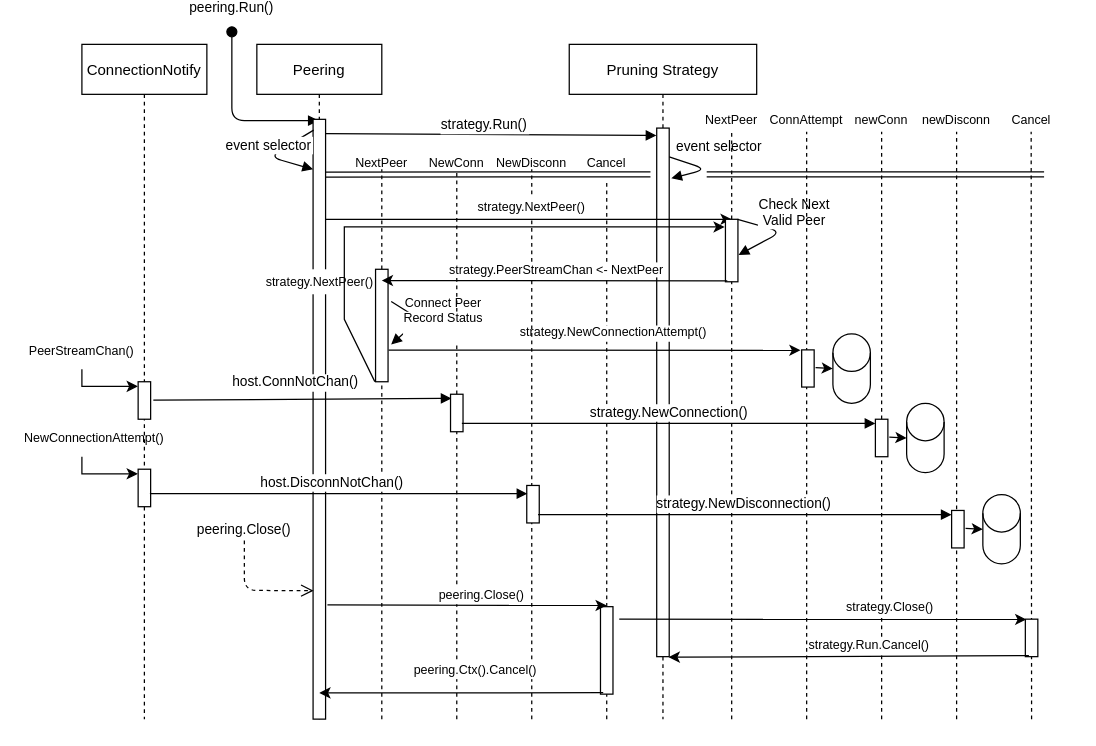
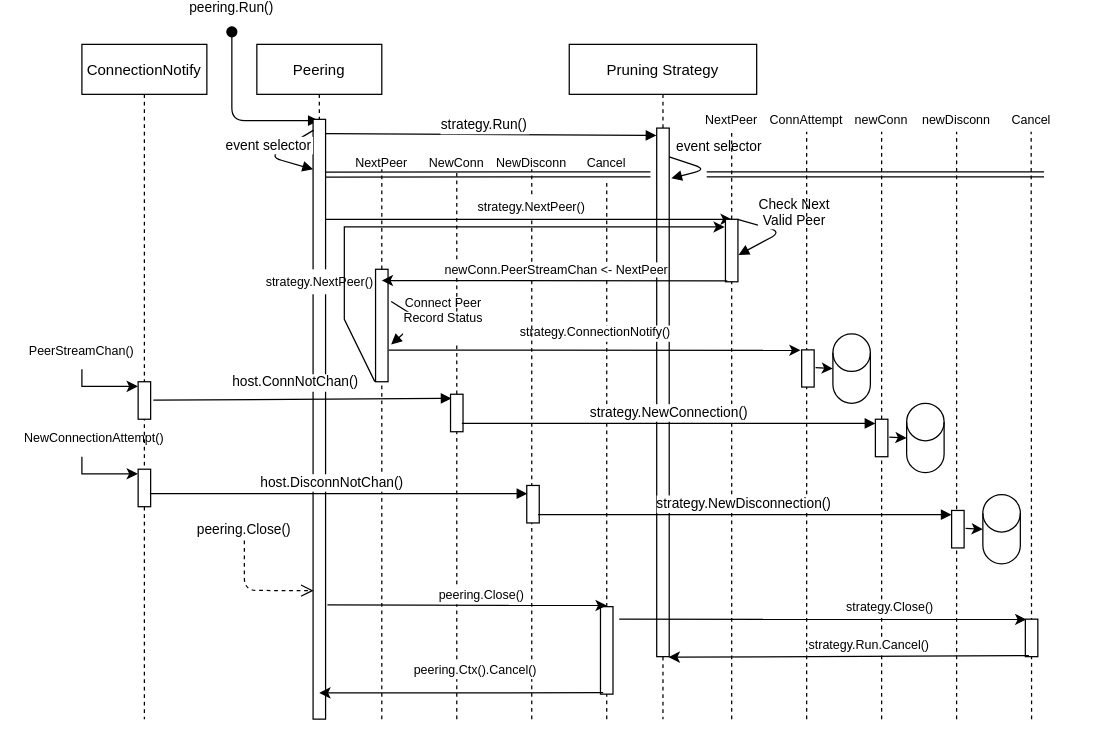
- <mxCell id="66" value="strategy.PeerStreamChan &amp;lt;- NextPeer" style="text;html=1;strokeColor=none;fillColor=none;align=center;verticalAlign=middle;whiteSpace=wrap;rounded=0;labelBackgroundColor=#FFFFFF;fontSize=10;" parent="1" vertex="1"><mxGeometry x="345" y="190" width="200" height="20" as="geometry" /></mxCell>
+ <mxCell id="66" value="newConn.PeerStreamChan &amp;lt;- NextPeer" style="text;html=1;strokeColor=none;fillColor=none;align=center;verticalAlign=middle;whiteSpace=wrap;rounded=0;labelBackgroundColor=#FFFFFF;fontSize=10;" parent="1" vertex="1"><mxGeometry x="345" y="190" width="200" height="20" as="geometry" /></mxCell>
- <mxCell id="30" value="strategy.NewConnectionAttempt()" style="text;strokeColor=none;fillColor=none;align=left;verticalAlign=middle;spacingLeft=4;spacingRight=4;overflow=hidden;points=[[0,0.5],[1,0.5]];portConstraint=eastwest;rotatable=0;labelBackgroundColor=#FFFFFF;fontSize=10;" parent="16" vertex="1"><mxGeometry x="-45" y="220" width="170" height="20" as="geometry" /></mxCell>
+ <mxCell id="30" value="strategy.ConnectionNotify()" style="text;strokeColor=none;fillColor=none;align=left;verticalAlign=middle;spacingLeft=4;spacingRight=4;overflow=hidden;points=[[0,0.5],[1,0.5]];portConstraint=eastwest;rotatable=0;labelBackgroundColor=#FFFFFF;fontSize=10;" parent="16" vertex="1"><mxGeometry x="-45" y="220" width="170" height="20" as="geometry" /></mxCell>
